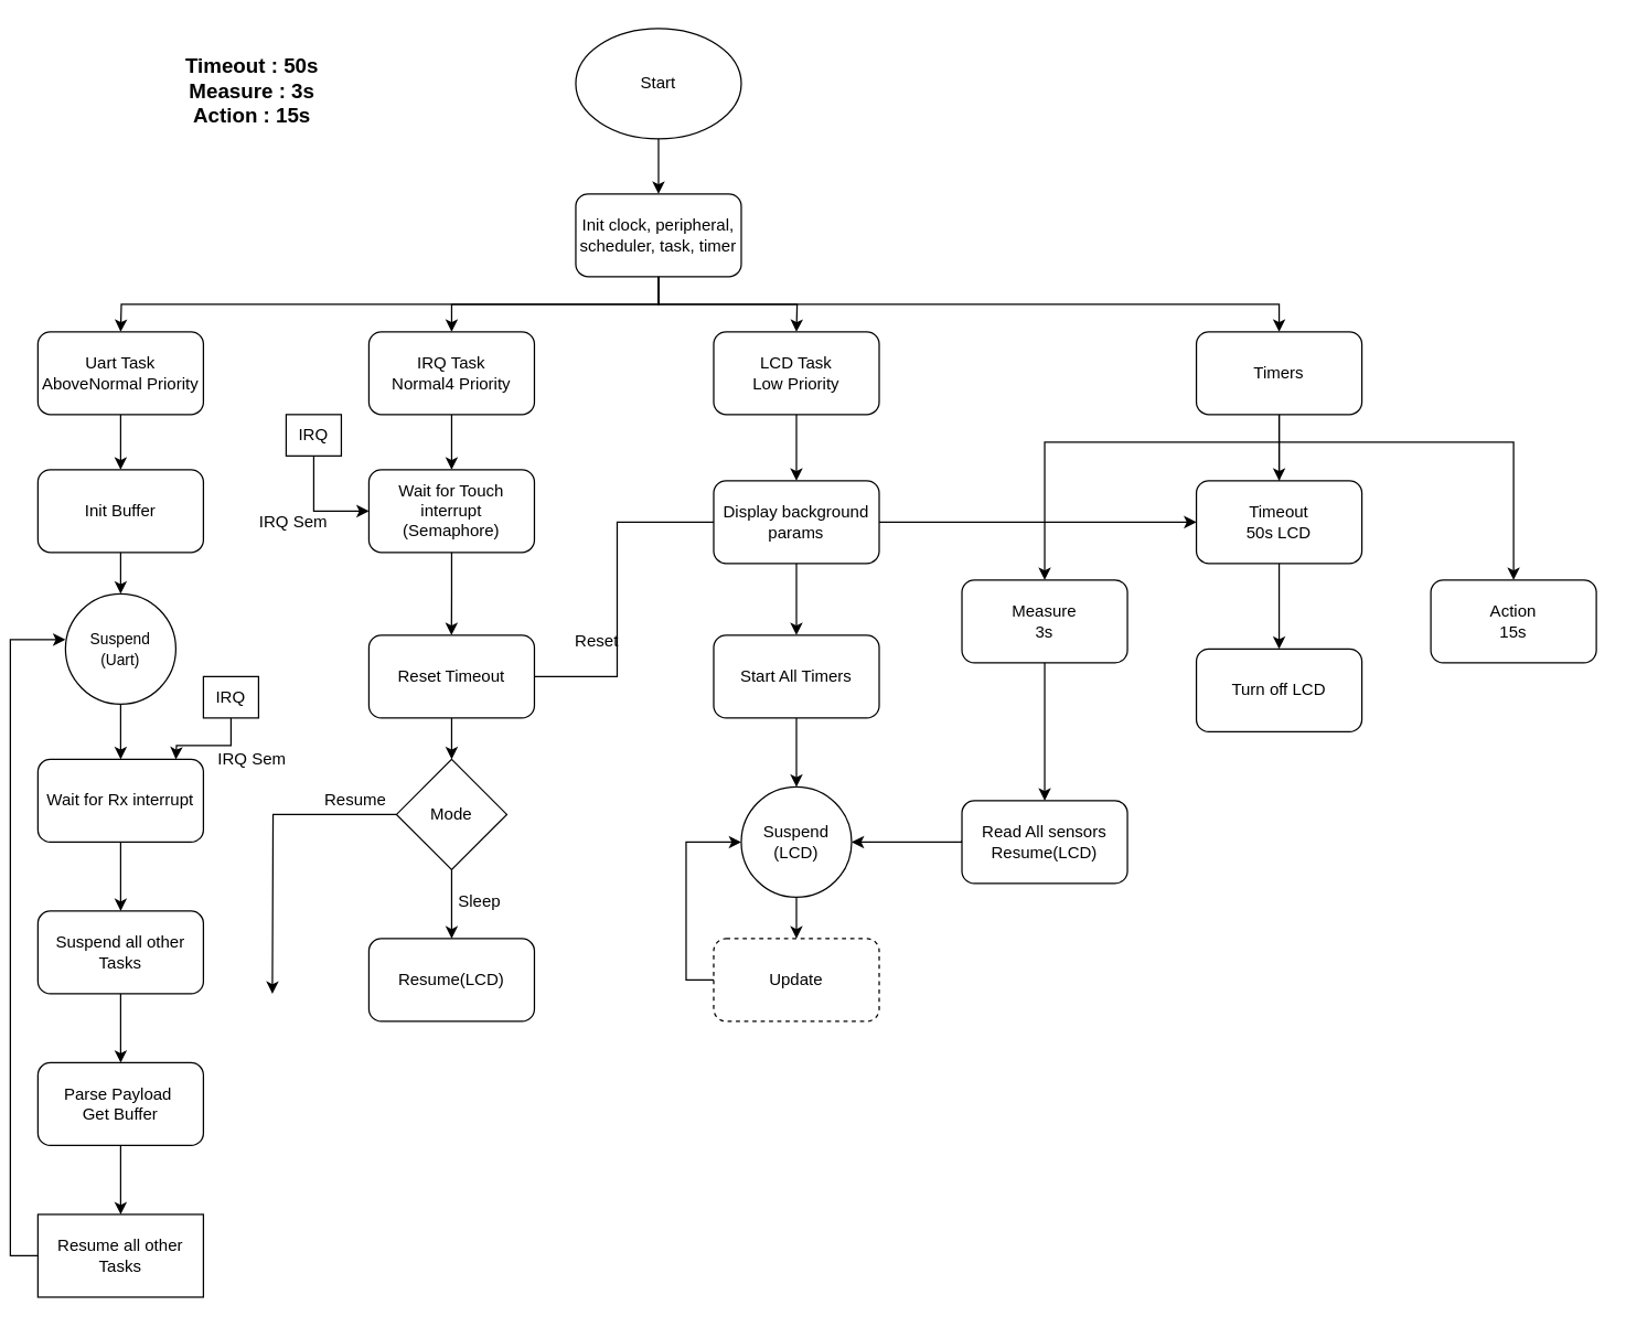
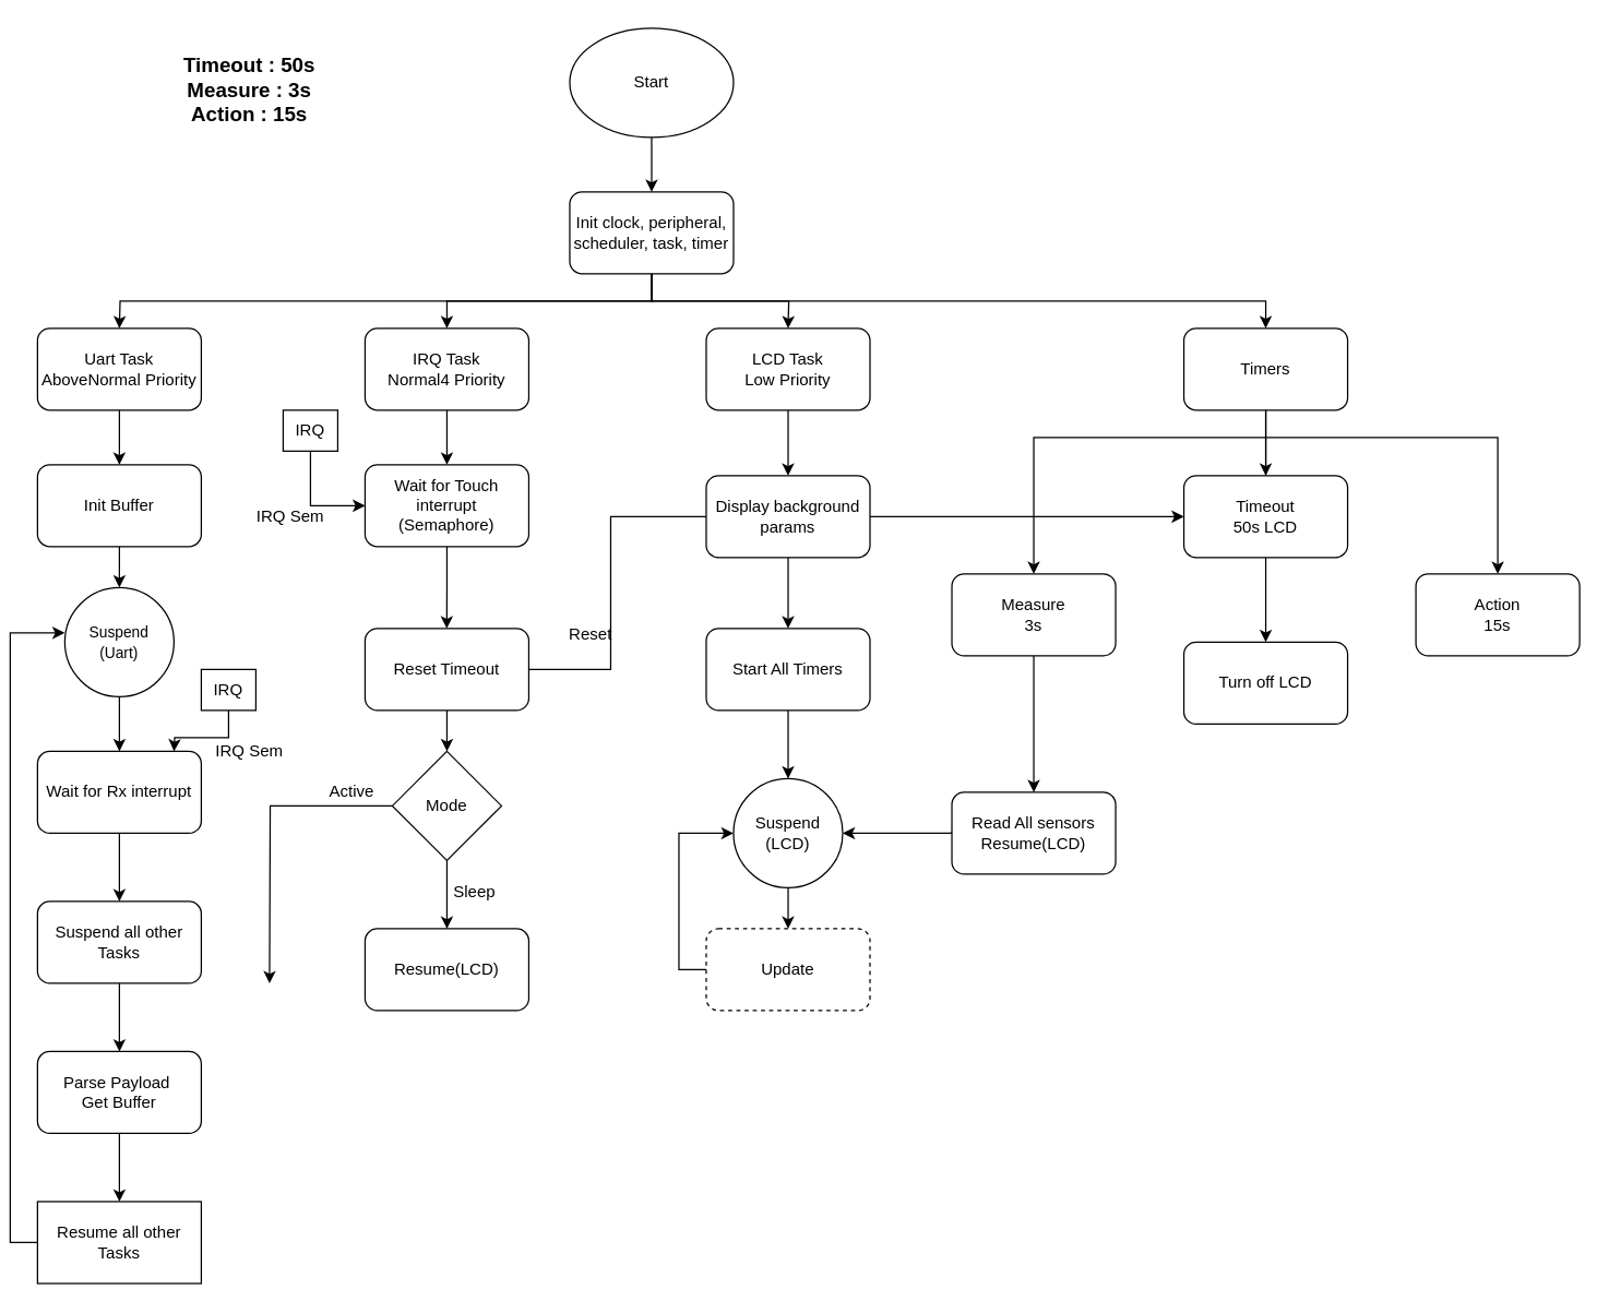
- <mxCell id="31" value="Resume" style="text;html=1;align=center;verticalAlign=middle;resizable=0;points=[];autosize=1;strokeColor=none;fillColor=none;" parent="1" vertex="1"><mxGeometry x="220" y="565" width="60" height="30" as="geometry" /></mxCell>
+ <mxCell id="31" value="Active" style="text;html=1;align=center;verticalAlign=middle;resizable=0;points=[];autosize=1;strokeColor=none;fillColor=none;" parent="1" vertex="1"><mxGeometry x="220" y="565" width="60" height="30" as="geometry" /></mxCell>
